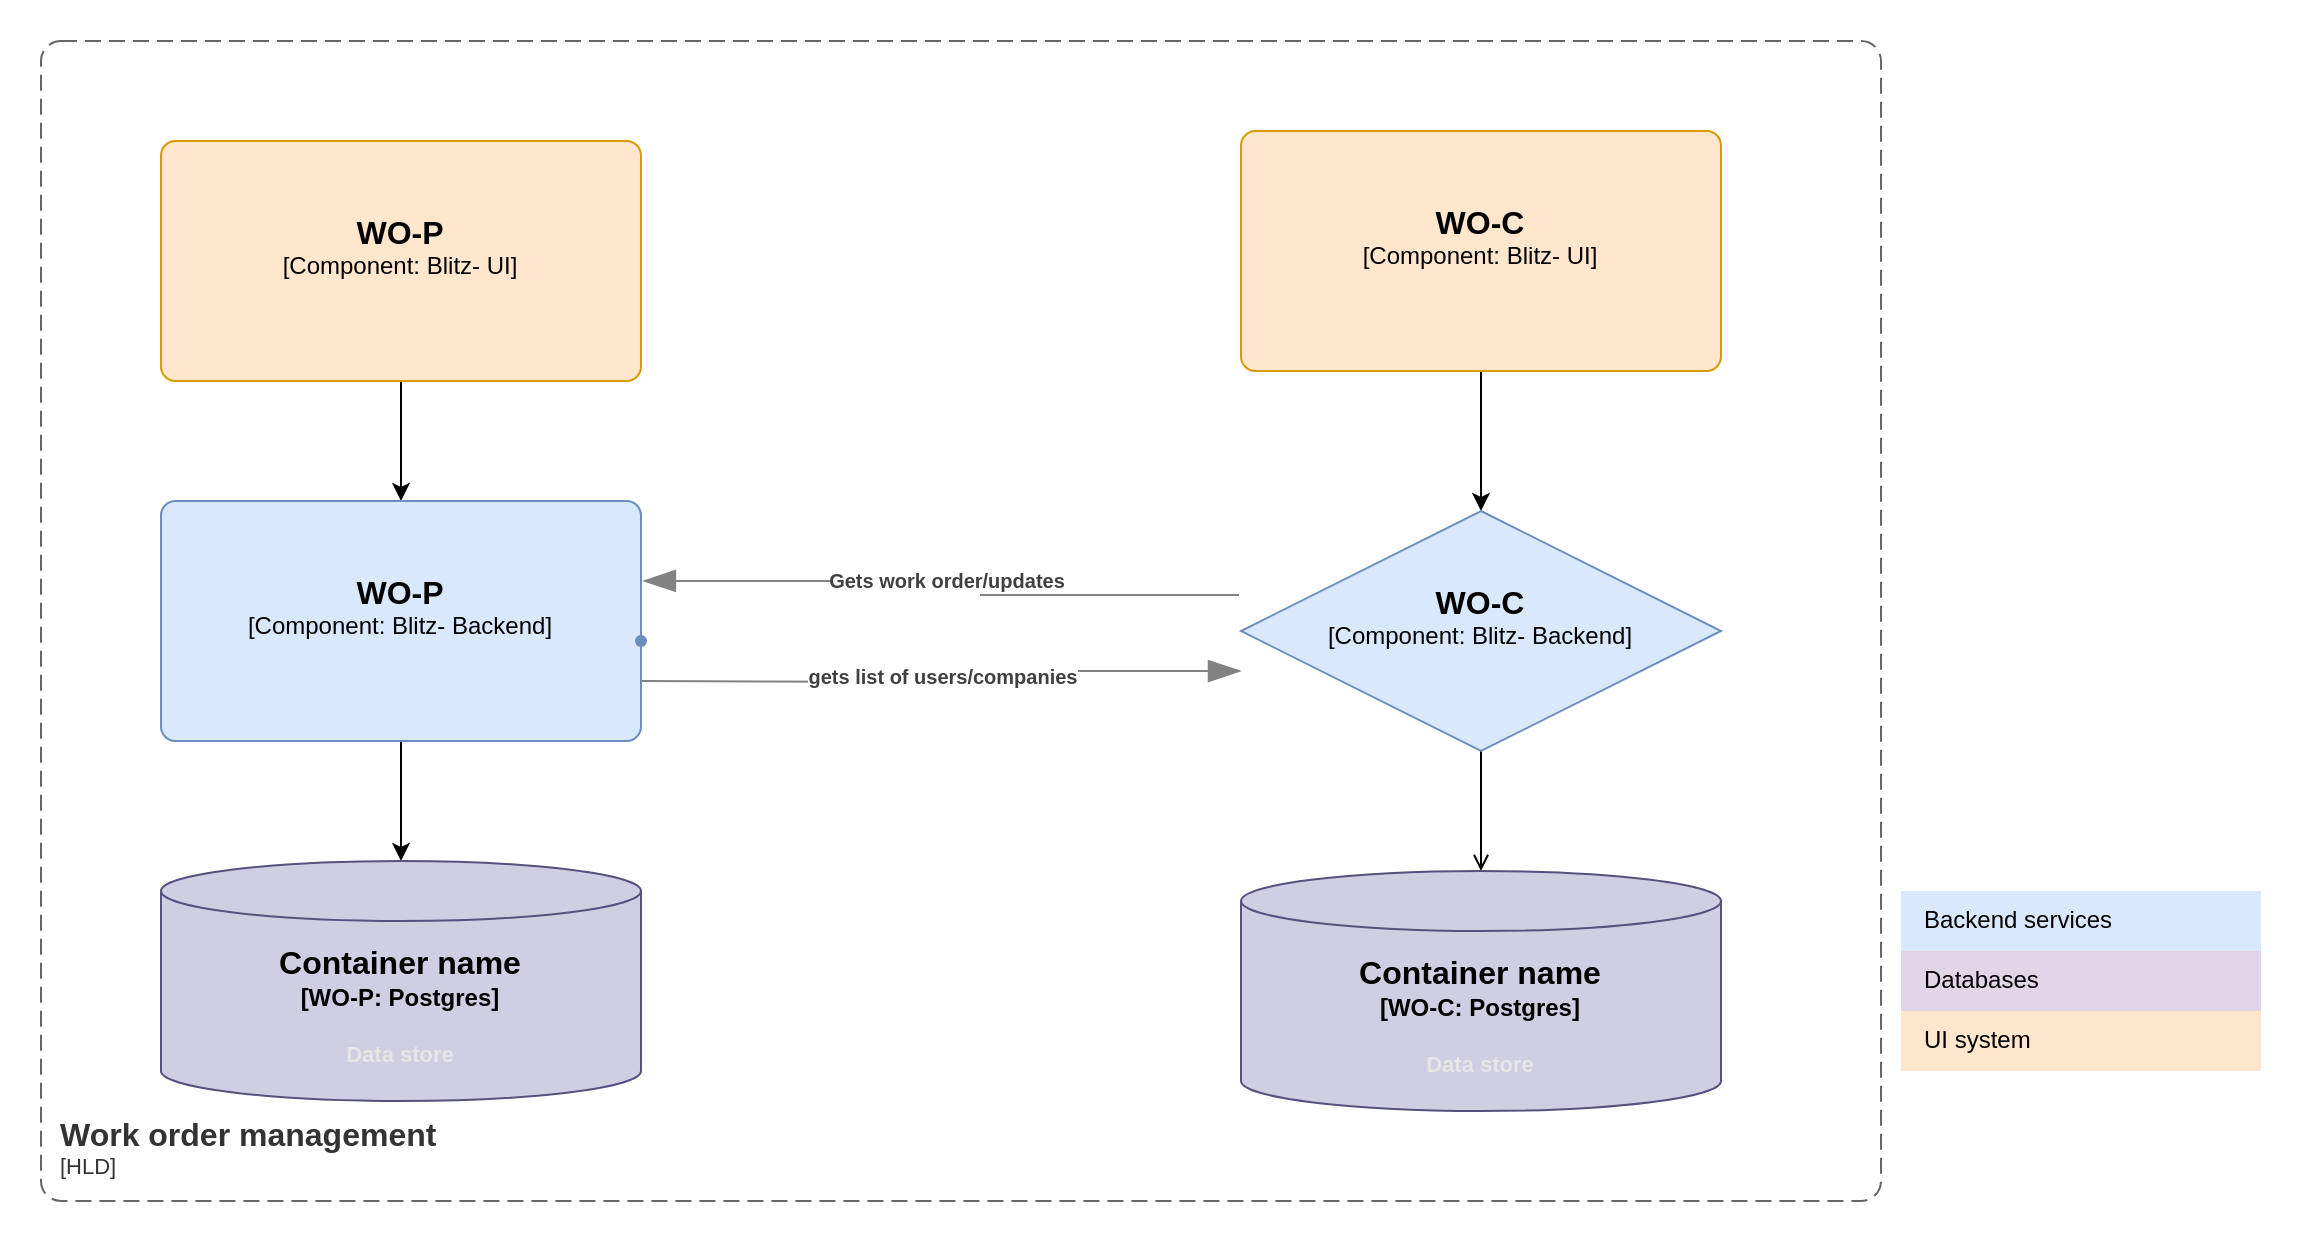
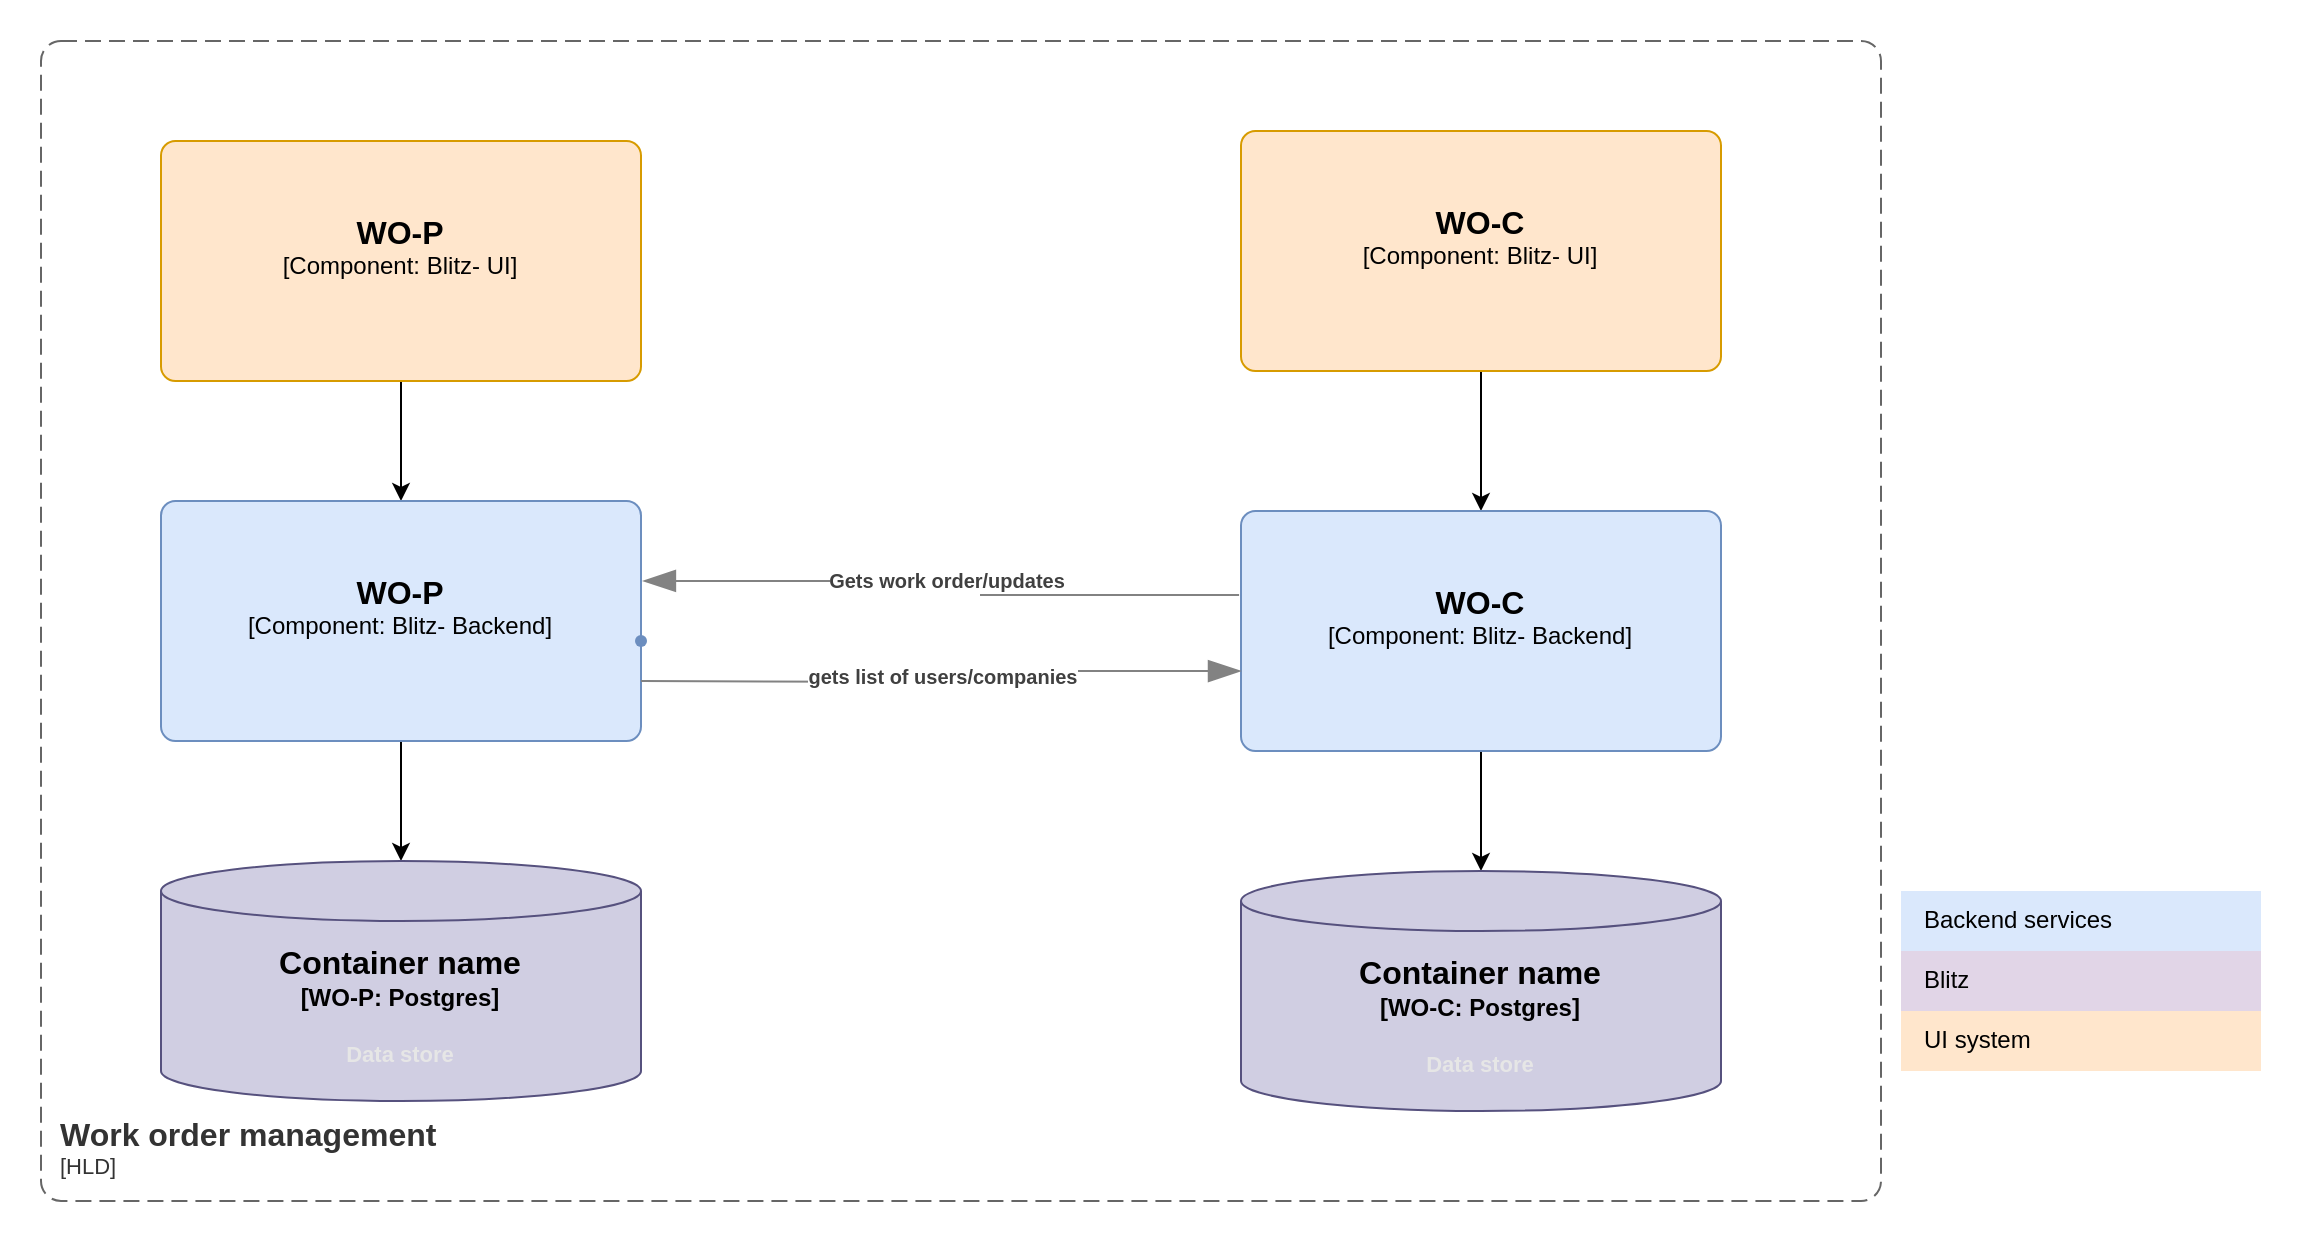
- <mxCell id="11" value="&lt;font style=&quot;font-size: 16px&quot;&gt;&lt;b&gt;WO-C&lt;/b&gt;&lt;/font&gt;&lt;div&gt;[Component: Blitz- Backend]&lt;/div&gt;&lt;br&gt;&lt;div&gt;&lt;font style=&quot;font-size: 11px&quot;&gt; &lt;/font&gt;&lt;/div&gt;" style="rhombus;whiteSpace=wrap;html=1;labelBackgroundColor=none;fillColor=#dae8fc;align=center;arcSize=6;strokeColor=#6c8ebf;metaEdit=1;metaData={&quot;c4Type&quot;:{&quot;editable&quot;:false}};resizable=0;points=[[0.25,0,0],[0.5,0,0],[0.75,0,0],[1,0.25,0],[1,0.5,0],[1,0.75,0],[0.75,1,0],[0.5,1,0],[0.25,1,0],[0,0.75,0],[0,0.5,0],[0,0.25,0]];" parent="1" vertex="1"><mxGeometry x="620" y="255" width="240" height="120" as="geometry" /></mxCell>
+ <mxCell id="11" value="&lt;font style=&quot;font-size: 16px&quot;&gt;&lt;b&gt;WO-C&lt;/b&gt;&lt;/font&gt;&lt;div&gt;[Component: Blitz- Backend]&lt;/div&gt;&lt;br&gt;&lt;div&gt;&lt;font style=&quot;font-size: 11px&quot;&gt; &lt;/font&gt;&lt;/div&gt;" style="rounded=1;whiteSpace=wrap;html=1;labelBackgroundColor=none;fillColor=#dae8fc;align=center;arcSize=6;strokeColor=#6c8ebf;metaEdit=1;metaData={&quot;c4Type&quot;:{&quot;editable&quot;:false}};resizable=0;points=[[0.25,0,0],[0.5,0,0],[0.75,0,0],[1,0.25,0],[1,0.5,0],[1,0.75,0],[0.75,1,0],[0.5,1,0],[0.25,1,0],[0,0.75,0],[0,0.5,0],[0,0.25,0]];" parent="1" vertex="1"><mxGeometry x="620" y="255" width="240" height="120" as="geometry" /></mxCell>
- <mxCell id="10" value="" style="edgeStyle=orthogonalEdgeStyle;rounded=0;orthogonalLoop=1;jettySize=auto;html=1;endArrow=open;" parent="1" source="11" target="12" edge="1"><mxGeometry relative="1" as="geometry" /></mxCell>
+ <mxCell id="10" value="" style="edgeStyle=orthogonalEdgeStyle;rounded=0;orthogonalLoop=1;jettySize=auto;html=1;" parent="1" source="11" target="12" edge="1"><mxGeometry relative="1" as="geometry" /></mxCell>
- <mxCell id="18" value="Databases" style="shape=partialRectangle;html=1;whiteSpace=wrap;connectable=0;fillColor=#e1d5e7;top=0;left=0;bottom=0;right=0;overflow=hidden;pointerEvents=1;align=left;spacingLeft=10;strokeColor=#9673a6;" parent="16" vertex="1"><mxGeometry y="30" width="180" height="30" as="geometry" /></mxCell>
+ <mxCell id="18" value="Blitz" style="shape=partialRectangle;html=1;whiteSpace=wrap;connectable=0;fillColor=#e1d5e7;top=0;left=0;bottom=0;right=0;overflow=hidden;pointerEvents=1;align=left;spacingLeft=10;strokeColor=#9673a6;" parent="16" vertex="1"><mxGeometry y="30" width="180" height="30" as="geometry" /></mxCell>
